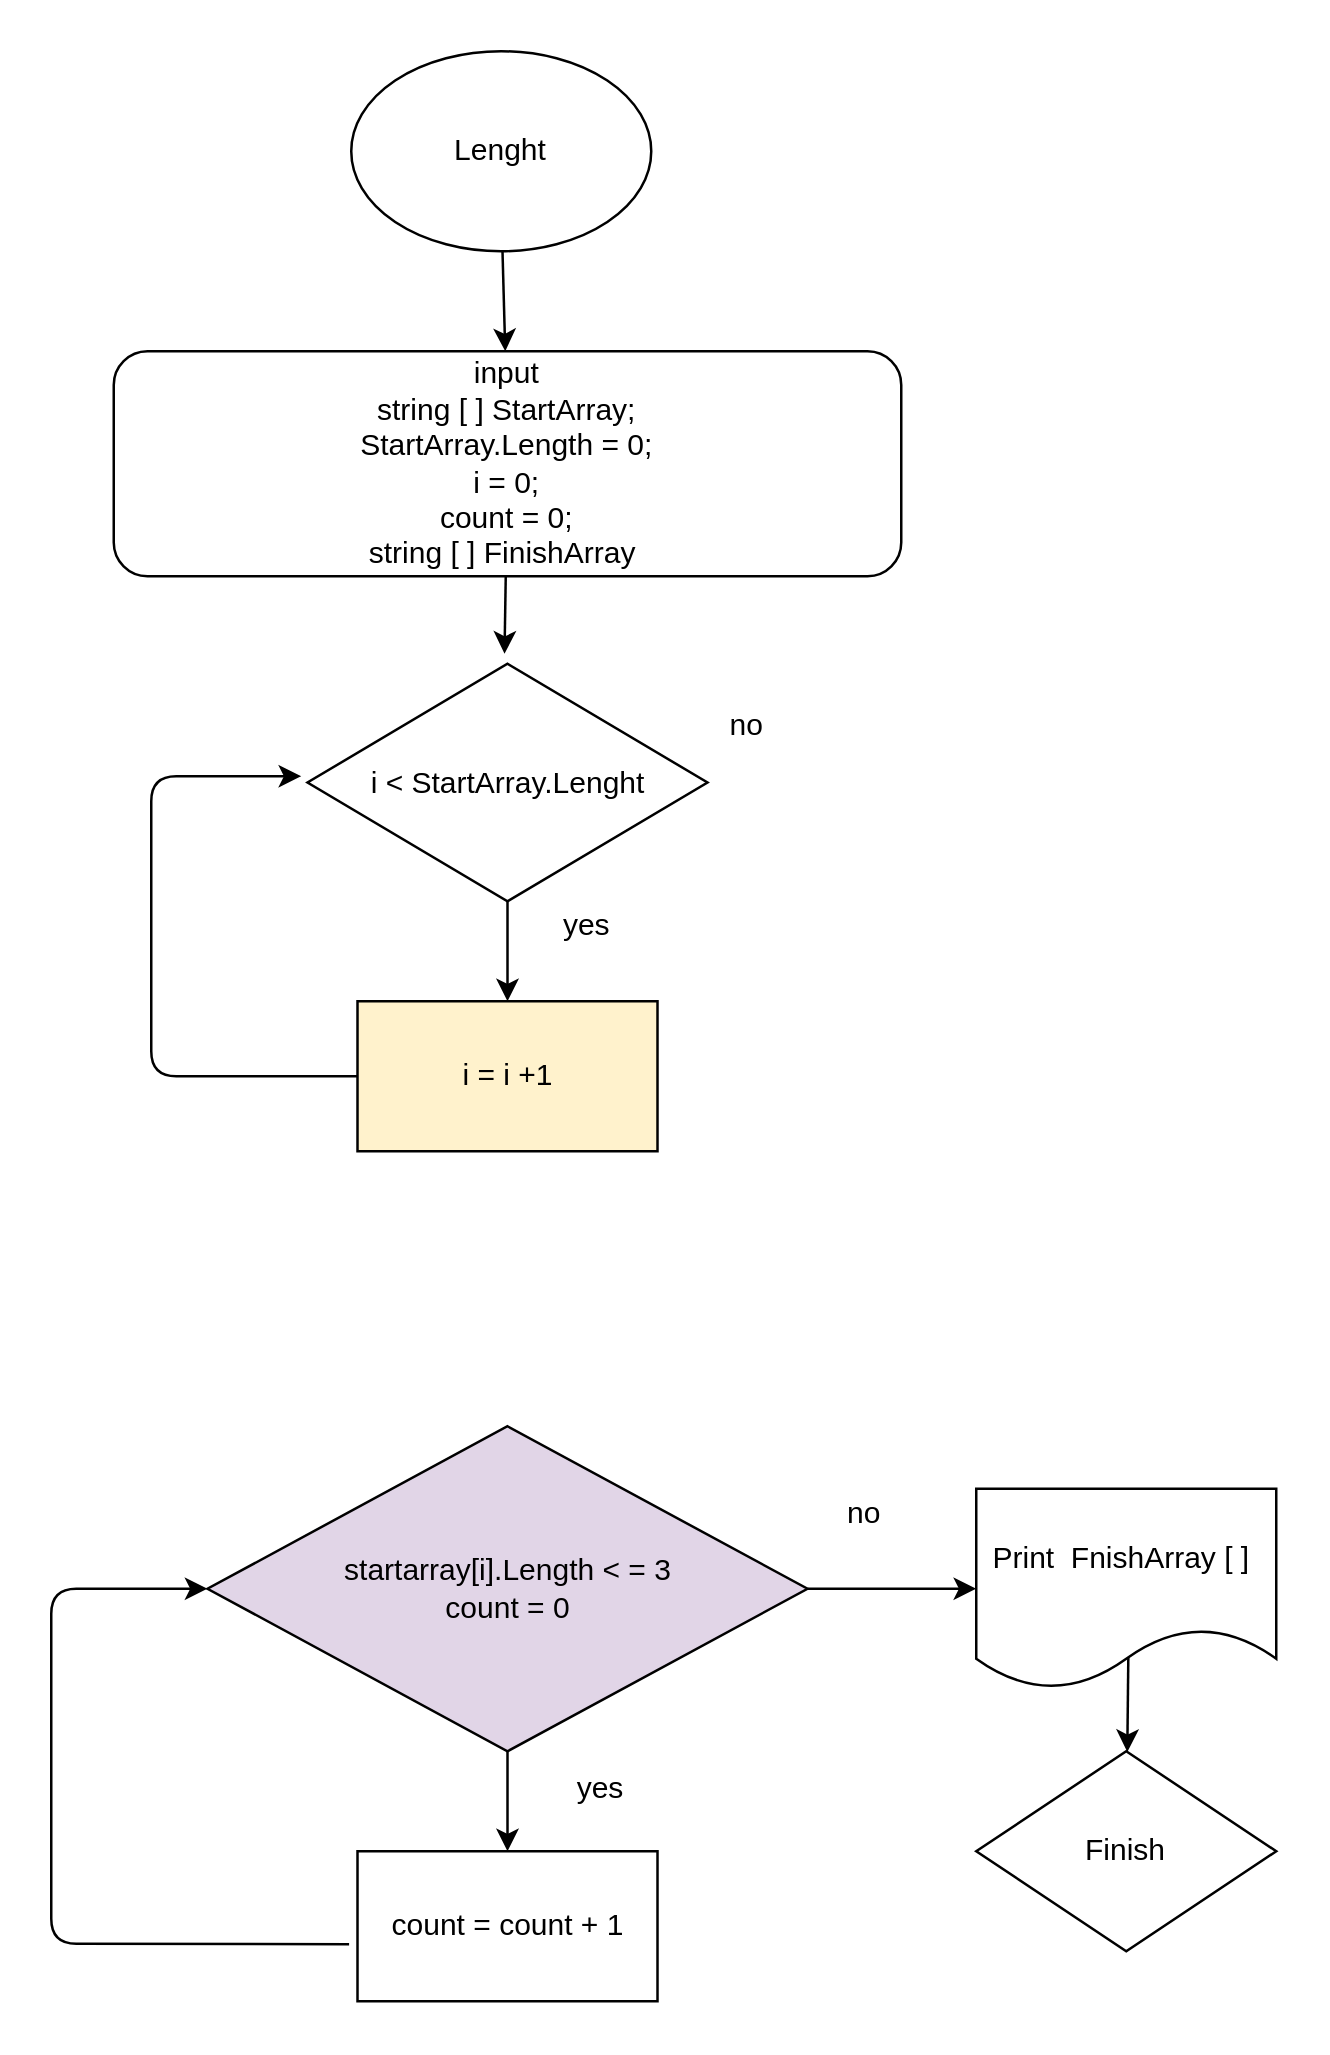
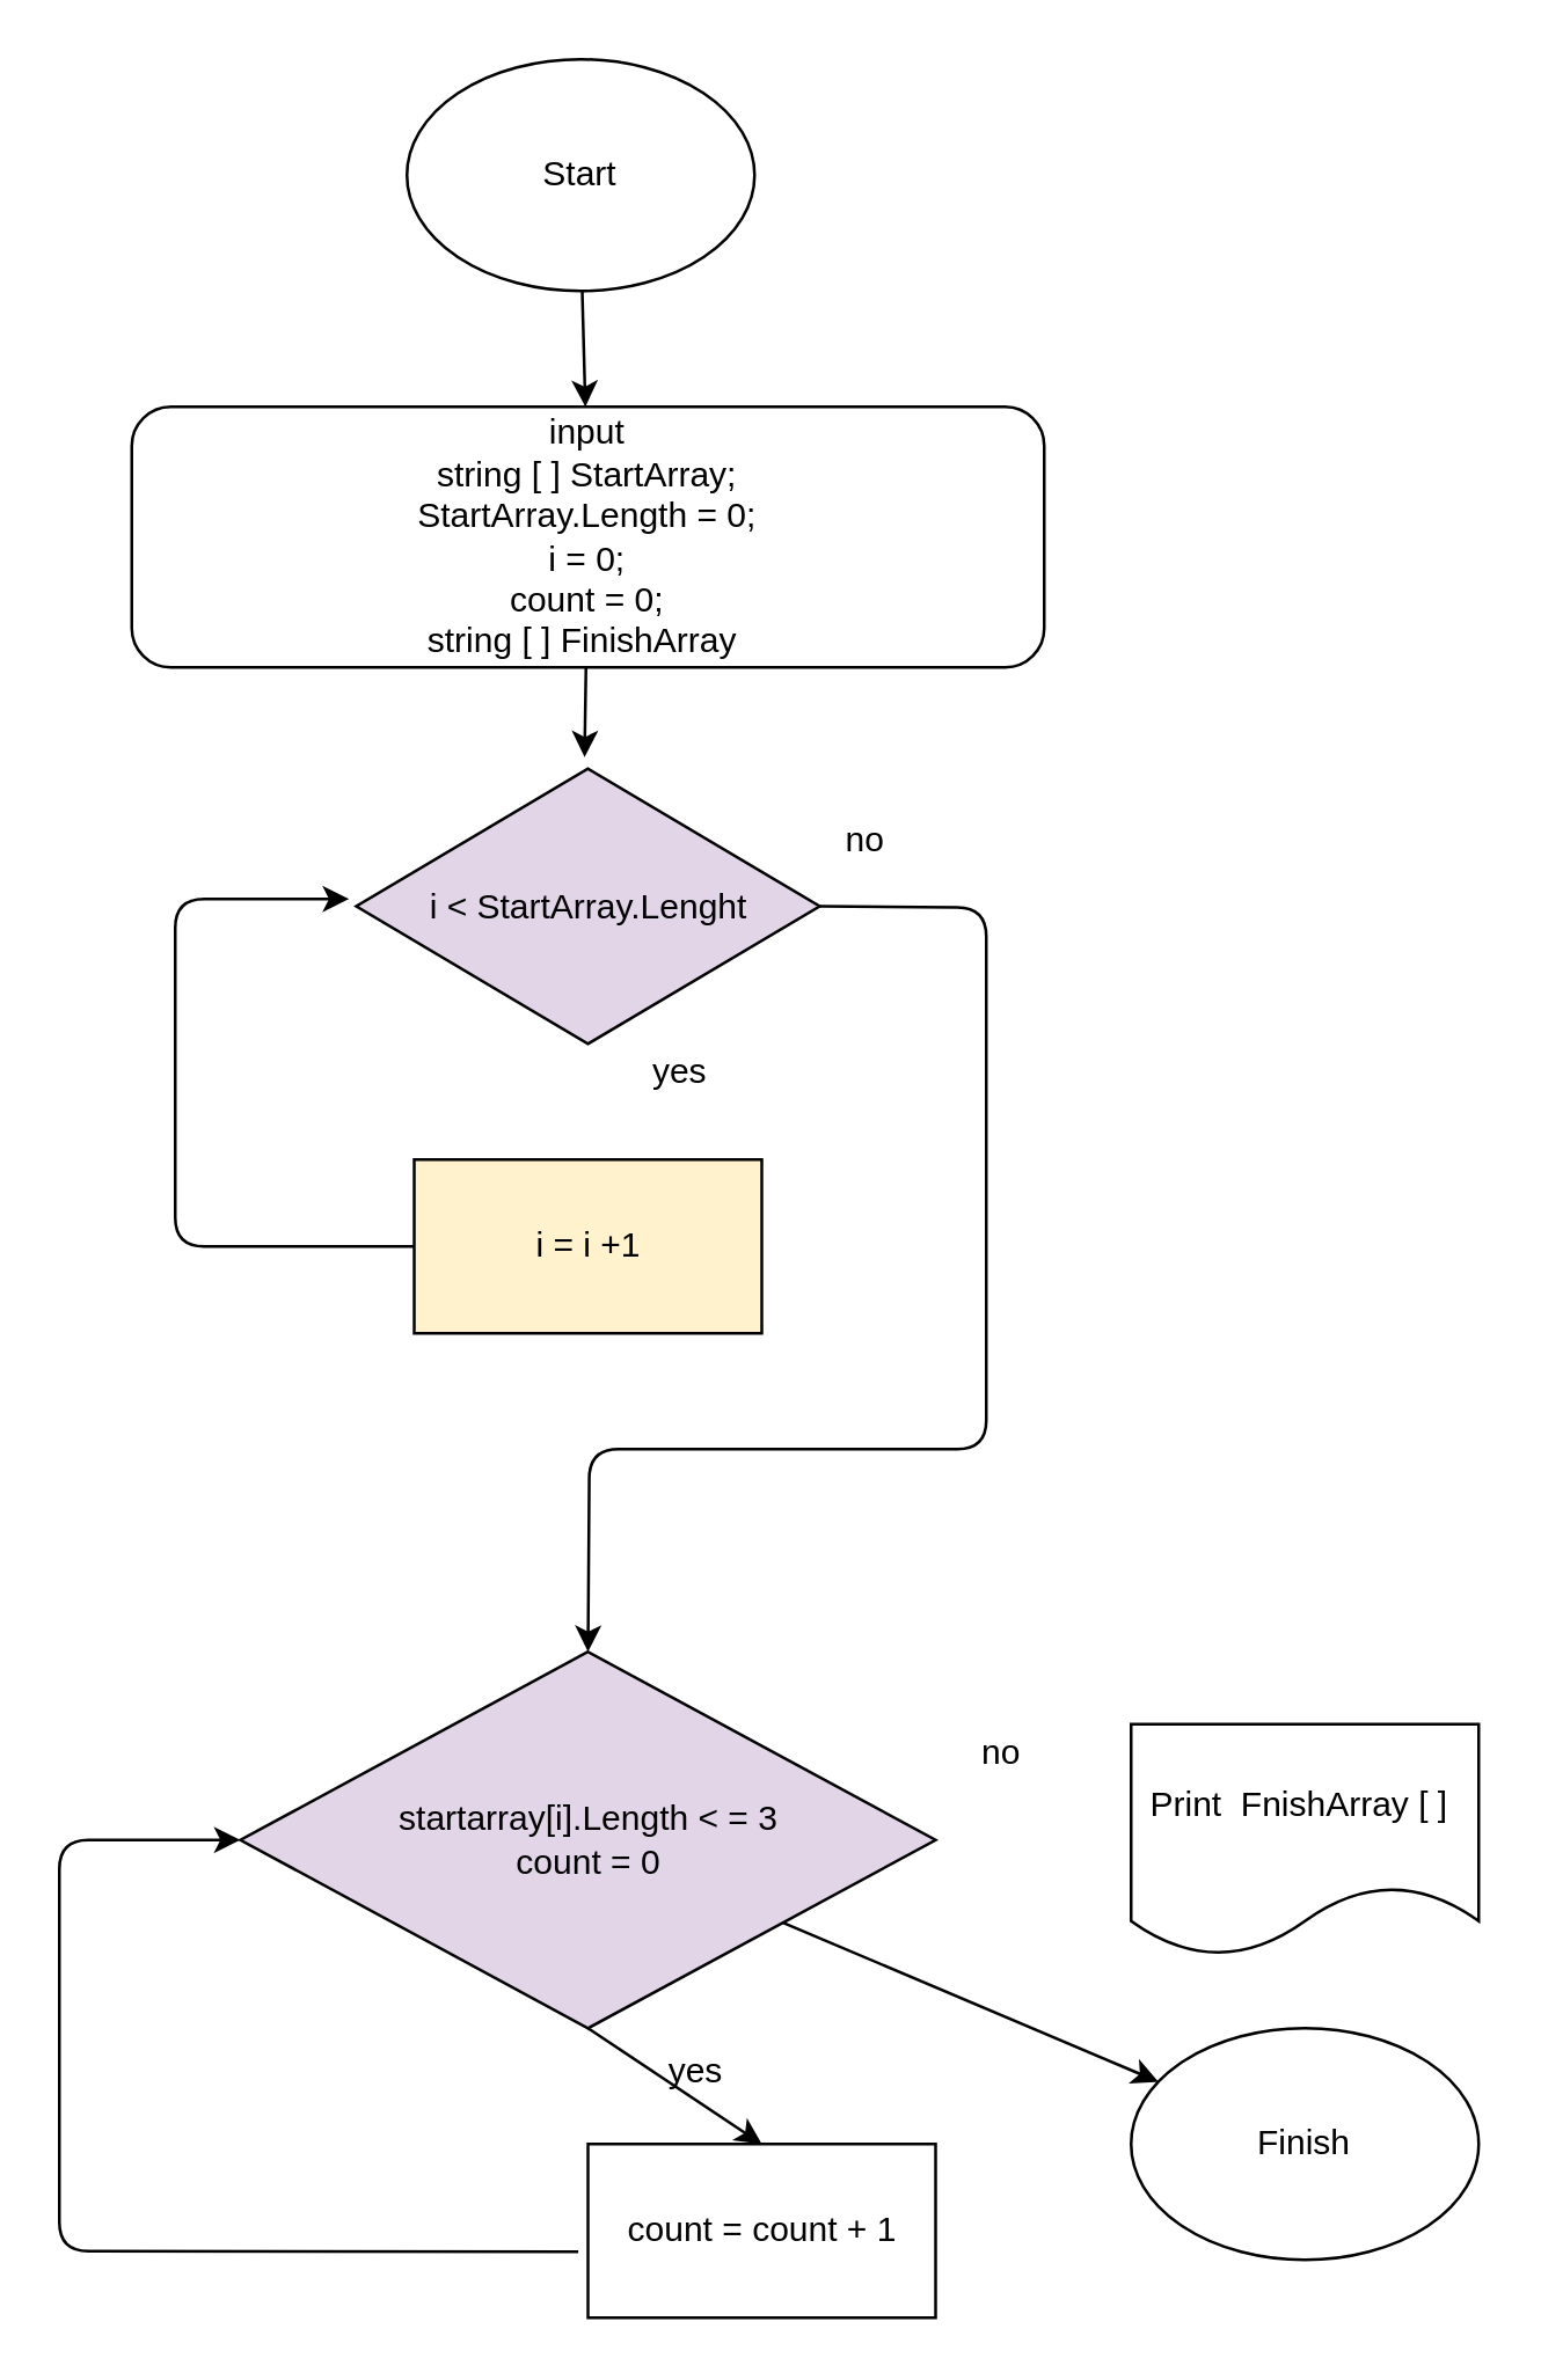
- <mxCell id="12" value="Lenght" style="ellipse;whiteSpace=wrap;html=1;" parent="1" vertex="1"><mxGeometry x="140" y="20" width="120" height="80" as="geometry" /></mxCell>
+ <mxCell id="12" value="Start" style="ellipse;whiteSpace=wrap;html=1;" parent="1" vertex="1"><mxGeometry x="140" y="20" width="120" height="80" as="geometry" /></mxCell>
- <mxCell id="14" value="i &amp;lt; StartArray.Lenght" style="rhombus;whiteSpace=wrap;html=1;" parent="1" vertex="1"><mxGeometry x="122.5" y="265" width="160" height="95" as="geometry" /></mxCell>
+ <mxCell id="14" value="i &amp;lt; StartArray.Lenght" style="rhombus;whiteSpace=wrap;html=1;fillColor=#e1d5e7;" parent="1" vertex="1"><mxGeometry x="122.5" y="265" width="160" height="95" as="geometry" /></mxCell>
- <mxCell id="19" value="" style="endArrow=classic;html=1;entryX=0.5;entryY=0;entryDx=0;entryDy=0;exitX=0.5;exitY=1;exitDx=0;exitDy=0;" edge="1" parent="1" source="14" target="18"><mxGeometry width="50" height="50" relative="1" as="geometry"><mxPoint x="203" y="380" as="sourcePoint" /><mxPoint x="260" y="380" as="targetPoint" /></mxGeometry></mxCell>
+ <mxCell id="22" value="" style="endArrow=classic;html=1;exitX=1;exitY=0.5;exitDx=0;exitDy=0;entryX=0.5;entryY=0;entryDx=0;entryDy=0;" edge="1" parent="1" source="14" target="17"><mxGeometry width="50" height="50" relative="1" as="geometry"><mxPoint x="210" y="550" as="sourcePoint" /><mxPoint x="260" y="500" as="targetPoint" /><Array as="points"><mxPoint x="340" y="313" /><mxPoint x="340" y="500" /><mxPoint x="203" y="500" /></Array></mxGeometry></mxCell>
- <mxCell id="16" value="" style="edgeStyle=none;html=1;" edge="1" parent="1" source="17" target="8"><mxGeometry relative="1" as="geometry" /></mxCell>
+ <mxCell id="16" value="" style="edgeStyle=none;html=1;" edge="1" parent="1" source="17" target="23"><mxGeometry relative="1" as="geometry" /></mxCell>
- <mxCell id="7" value="" style="edgeStyle=none;html=1;exitX=0.507;exitY=0.829;exitDx=0;exitDy=0;exitPerimeter=0;" edge="1" parent="1" source="8" target="23"><mxGeometry relative="1" as="geometry" /></mxCell>
- <mxCell id="23" value="Finish" style="rhombus;whiteSpace=wrap;html=1;" vertex="1" parent="1"><mxGeometry x="390" y="700" width="120" height="80" as="geometry" /></mxCell>
+ <mxCell id="23" value="Finish" style="ellipse;whiteSpace=wrap;html=1;" vertex="1" parent="1"><mxGeometry x="390" y="700" width="120" height="80" as="geometry" /></mxCell>
- <mxCell id="13" value="count = count + 1" style="rounded=0;whiteSpace=wrap;html=1;" parent="1" vertex="1"><mxGeometry x="142.5" y="740" width="120" height="60" as="geometry" /></mxCell>
+ <mxCell id="13" value="count = count + 1" style="rounded=0;whiteSpace=wrap;html=1;" parent="1" vertex="1"><mxGeometry x="202.5" y="740" width="120" height="60" as="geometry" /></mxCell>
